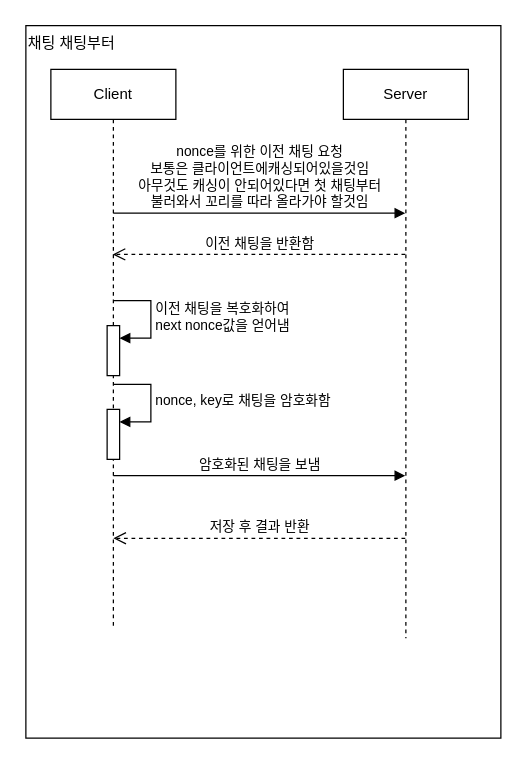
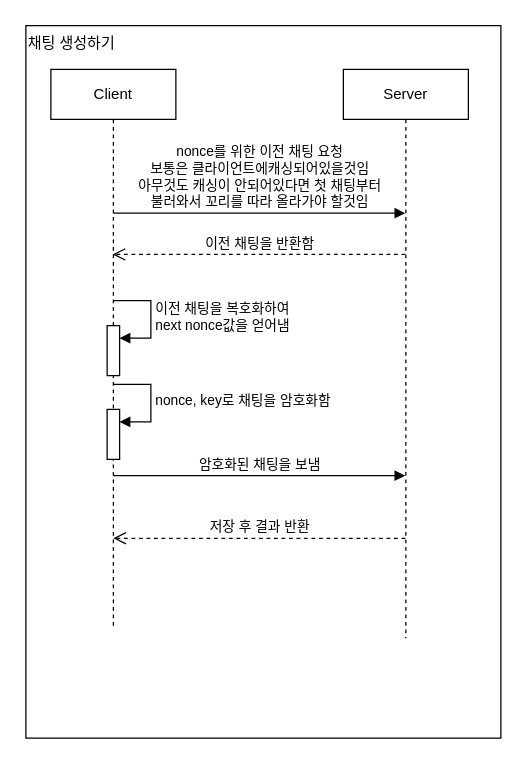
- <mxCell id="2" value="채팅 채팅부터" style="rounded=0;whiteSpace=wrap;html=1;verticalAlign=top;align=left;" vertex="1" parent="1"><mxGeometry x="20" y="20" width="380" height="570" as="geometry" /></mxCell>
+ <mxCell id="2" value="채팅 생성하기" style="rounded=0;whiteSpace=wrap;html=1;verticalAlign=top;align=left;" vertex="1" parent="1"><mxGeometry x="20" y="20" width="380" height="570" as="geometry" /></mxCell>
